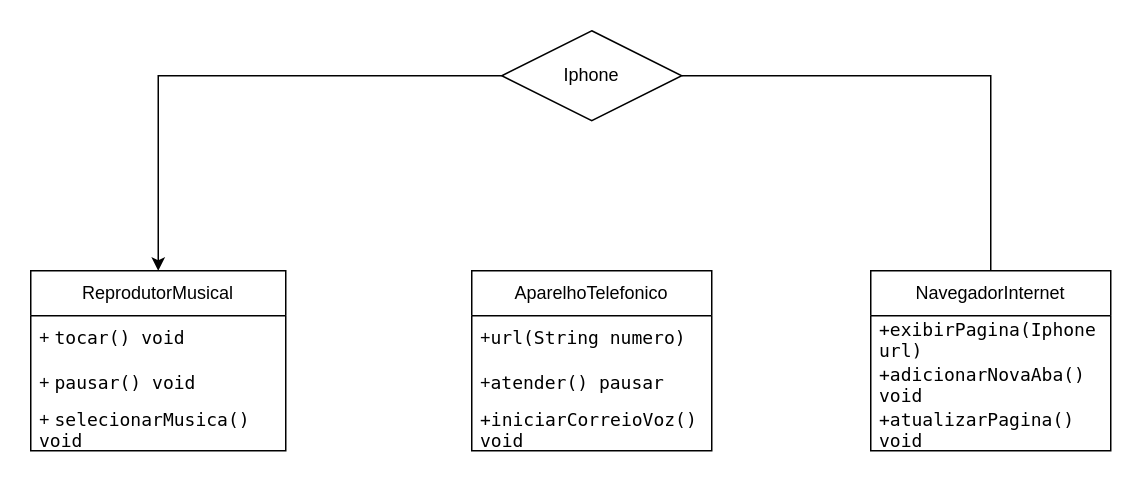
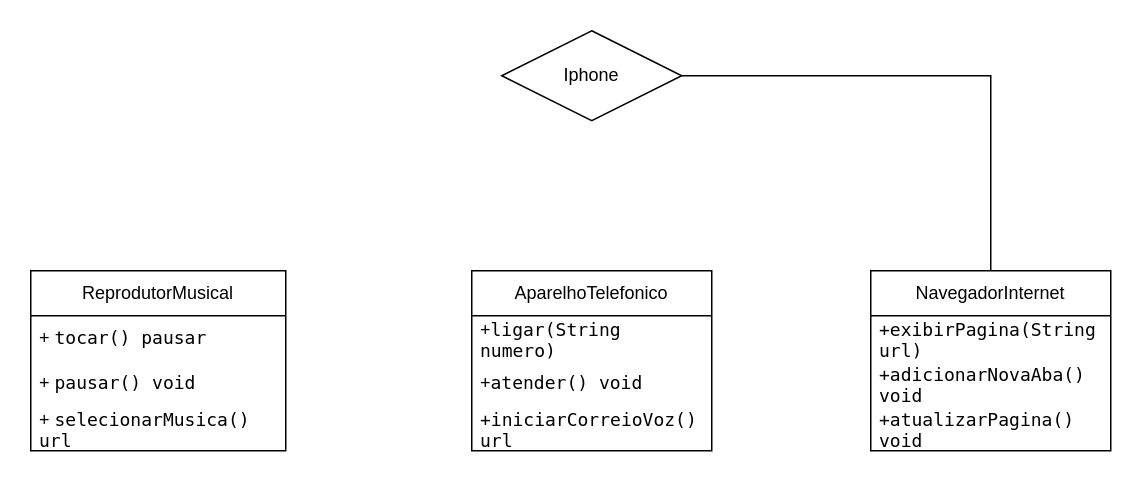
- <mxCell id="14" style="edgeStyle=orthogonalEdgeStyle;rounded=0;orthogonalLoop=1;jettySize=auto;html=1;entryX=0.5;entryY=0;entryDx=0;entryDy=0;" edge="1" parent="1" source="16" target="2"><mxGeometry relative="1" as="geometry" /></mxCell>
- <mxCell id="3" value="+ &lt;code&gt;tocar() void&lt;br&gt;&lt;/code&gt;" style="text;strokeColor=none;fillColor=none;align=left;verticalAlign=middle;spacingLeft=4;spacingRight=4;overflow=hidden;points=[[0,0.5],[1,0.5]];portConstraint=eastwest;rotatable=0;whiteSpace=wrap;html=1;" vertex="1" parent="2"><mxGeometry y="30" width="170" height="30" as="geometry" /></mxCell>
+ <mxCell id="3" value="+ &lt;code&gt;tocar() pausar&lt;br&gt;&lt;/code&gt;" style="text;strokeColor=none;fillColor=none;align=left;verticalAlign=middle;spacingLeft=4;spacingRight=4;overflow=hidden;points=[[0,0.5],[1,0.5]];portConstraint=eastwest;rotatable=0;whiteSpace=wrap;html=1;" vertex="1" parent="2"><mxGeometry y="30" width="170" height="30" as="geometry" /></mxCell>
- <mxCell id="11" value="+&lt;code&gt;url(String numero)&lt;/code&gt;" style="text;strokeColor=none;fillColor=none;align=left;verticalAlign=middle;spacingLeft=4;spacingRight=4;overflow=hidden;points=[[0,0.5],[1,0.5]];portConstraint=eastwest;rotatable=0;whiteSpace=wrap;html=1;" vertex="1" parent="10"><mxGeometry y="30" width="160" height="30" as="geometry" /></mxCell>
+ <mxCell id="11" value="+&lt;code&gt;ligar(String numero)&lt;/code&gt;" style="text;strokeColor=none;fillColor=none;align=left;verticalAlign=middle;spacingLeft=4;spacingRight=4;overflow=hidden;points=[[0,0.5],[1,0.5]];portConstraint=eastwest;rotatable=0;whiteSpace=wrap;html=1;" vertex="1" parent="10"><mxGeometry y="30" width="160" height="30" as="geometry" /></mxCell>
- <mxCell id="7" value="&lt;code&gt;+exibirPagina(Iphone url)&lt;/code&gt;" style="text;strokeColor=none;fillColor=none;align=left;verticalAlign=middle;spacingLeft=4;spacingRight=4;overflow=hidden;points=[[0,0.5],[1,0.5]];portConstraint=eastwest;rotatable=0;whiteSpace=wrap;html=1;" vertex="1" parent="6"><mxGeometry y="30" width="160" height="30" as="geometry" /></mxCell>
+ <mxCell id="7" value="&lt;code&gt;+exibirPagina(String url)&lt;/code&gt;" style="text;strokeColor=none;fillColor=none;align=left;verticalAlign=middle;spacingLeft=4;spacingRight=4;overflow=hidden;points=[[0,0.5],[1,0.5]];portConstraint=eastwest;rotatable=0;whiteSpace=wrap;html=1;" vertex="1" parent="6"><mxGeometry y="30" width="160" height="30" as="geometry" /></mxCell>
- <mxCell id="12" value="+&lt;code&gt;atender() pausar&lt;/code&gt;&lt;div&gt;&lt;code&gt;&lt;/code&gt;&lt;/div&gt;" style="text;strokeColor=none;fillColor=none;align=left;verticalAlign=middle;spacingLeft=4;spacingRight=4;overflow=hidden;points=[[0,0.5],[1,0.5]];portConstraint=eastwest;rotatable=0;whiteSpace=wrap;html=1;" vertex="1" parent="10"><mxGeometry y="60" width="160" height="30" as="geometry" /></mxCell>
+ <mxCell id="12" value="+&lt;code&gt;atender() void&lt;/code&gt;&lt;div&gt;&lt;code&gt;&lt;/code&gt;&lt;/div&gt;" style="text;strokeColor=none;fillColor=none;align=left;verticalAlign=middle;spacingLeft=4;spacingRight=4;overflow=hidden;points=[[0,0.5],[1,0.5]];portConstraint=eastwest;rotatable=0;whiteSpace=wrap;html=1;" vertex="1" parent="10"><mxGeometry y="60" width="160" height="30" as="geometry" /></mxCell>
- <mxCell id="5" value="&lt;div&gt;+ &lt;code&gt;selecionarMusica() void&lt;/code&gt;&lt;/div&gt;&lt;div&gt;&lt;code&gt;&lt;br&gt;&lt;/code&gt;&lt;/div&gt;" style="text;strokeColor=none;fillColor=none;align=left;verticalAlign=middle;spacingLeft=4;spacingRight=4;overflow=hidden;points=[[0,0.5],[1,0.5]];portConstraint=eastwest;rotatable=0;whiteSpace=wrap;html=1;" vertex="1" parent="2"><mxGeometry y="90" width="170" height="30" as="geometry" /></mxCell>
+ <mxCell id="5" value="&lt;div&gt;+ &lt;code&gt;selecionarMusica() url&lt;/code&gt;&lt;/div&gt;&lt;div&gt;&lt;code&gt;&lt;br&gt;&lt;/code&gt;&lt;/div&gt;" style="text;strokeColor=none;fillColor=none;align=left;verticalAlign=middle;spacingLeft=4;spacingRight=4;overflow=hidden;points=[[0,0.5],[1,0.5]];portConstraint=eastwest;rotatable=0;whiteSpace=wrap;html=1;" vertex="1" parent="2"><mxGeometry y="90" width="170" height="30" as="geometry" /></mxCell>
- <mxCell id="13" value="&lt;div&gt;&lt;code&gt;+iniciarCorreioVoz() void&lt;/code&gt;&lt;/div&gt;&lt;div&gt;&lt;code&gt;&lt;/code&gt;&lt;/div&gt;" style="text;strokeColor=none;fillColor=none;align=left;verticalAlign=middle;spacingLeft=4;spacingRight=4;overflow=hidden;points=[[0,0.5],[1,0.5]];portConstraint=eastwest;rotatable=0;whiteSpace=wrap;html=1;" vertex="1" parent="10"><mxGeometry y="90" width="160" height="30" as="geometry" /></mxCell>
+ <mxCell id="13" value="&lt;div&gt;&lt;code&gt;+iniciarCorreioVoz() url&lt;/code&gt;&lt;/div&gt;&lt;div&gt;&lt;code&gt;&lt;/code&gt;&lt;/div&gt;" style="text;strokeColor=none;fillColor=none;align=left;verticalAlign=middle;spacingLeft=4;spacingRight=4;overflow=hidden;points=[[0,0.5],[1,0.5]];portConstraint=eastwest;rotatable=0;whiteSpace=wrap;html=1;" vertex="1" parent="10"><mxGeometry y="90" width="160" height="30" as="geometry" /></mxCell>
